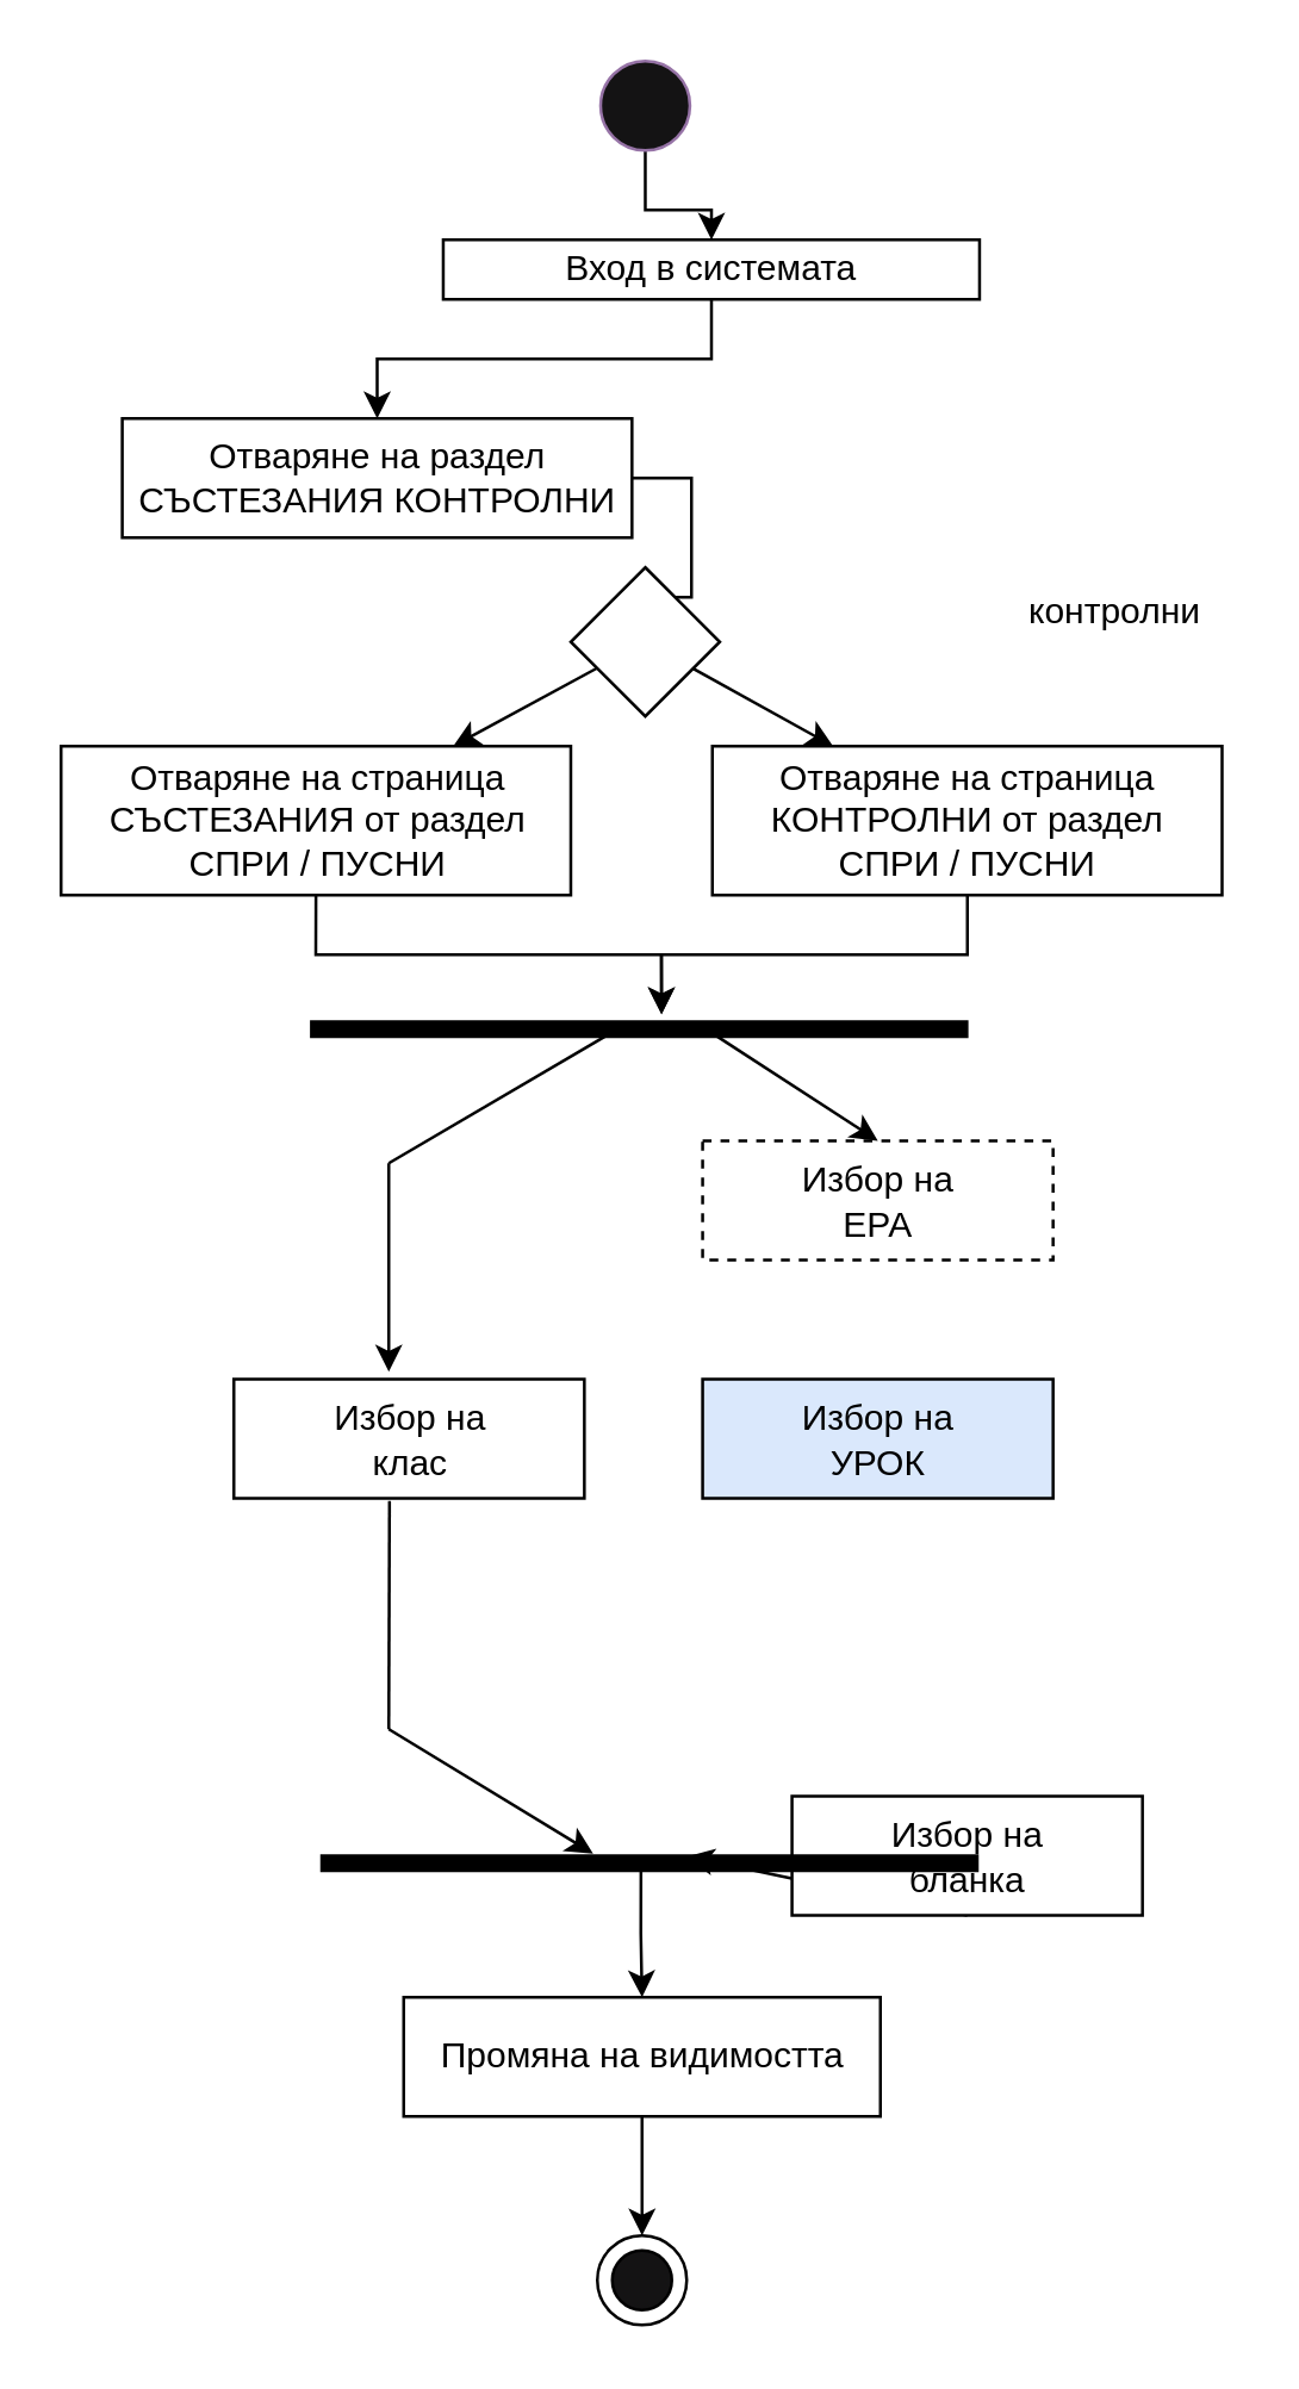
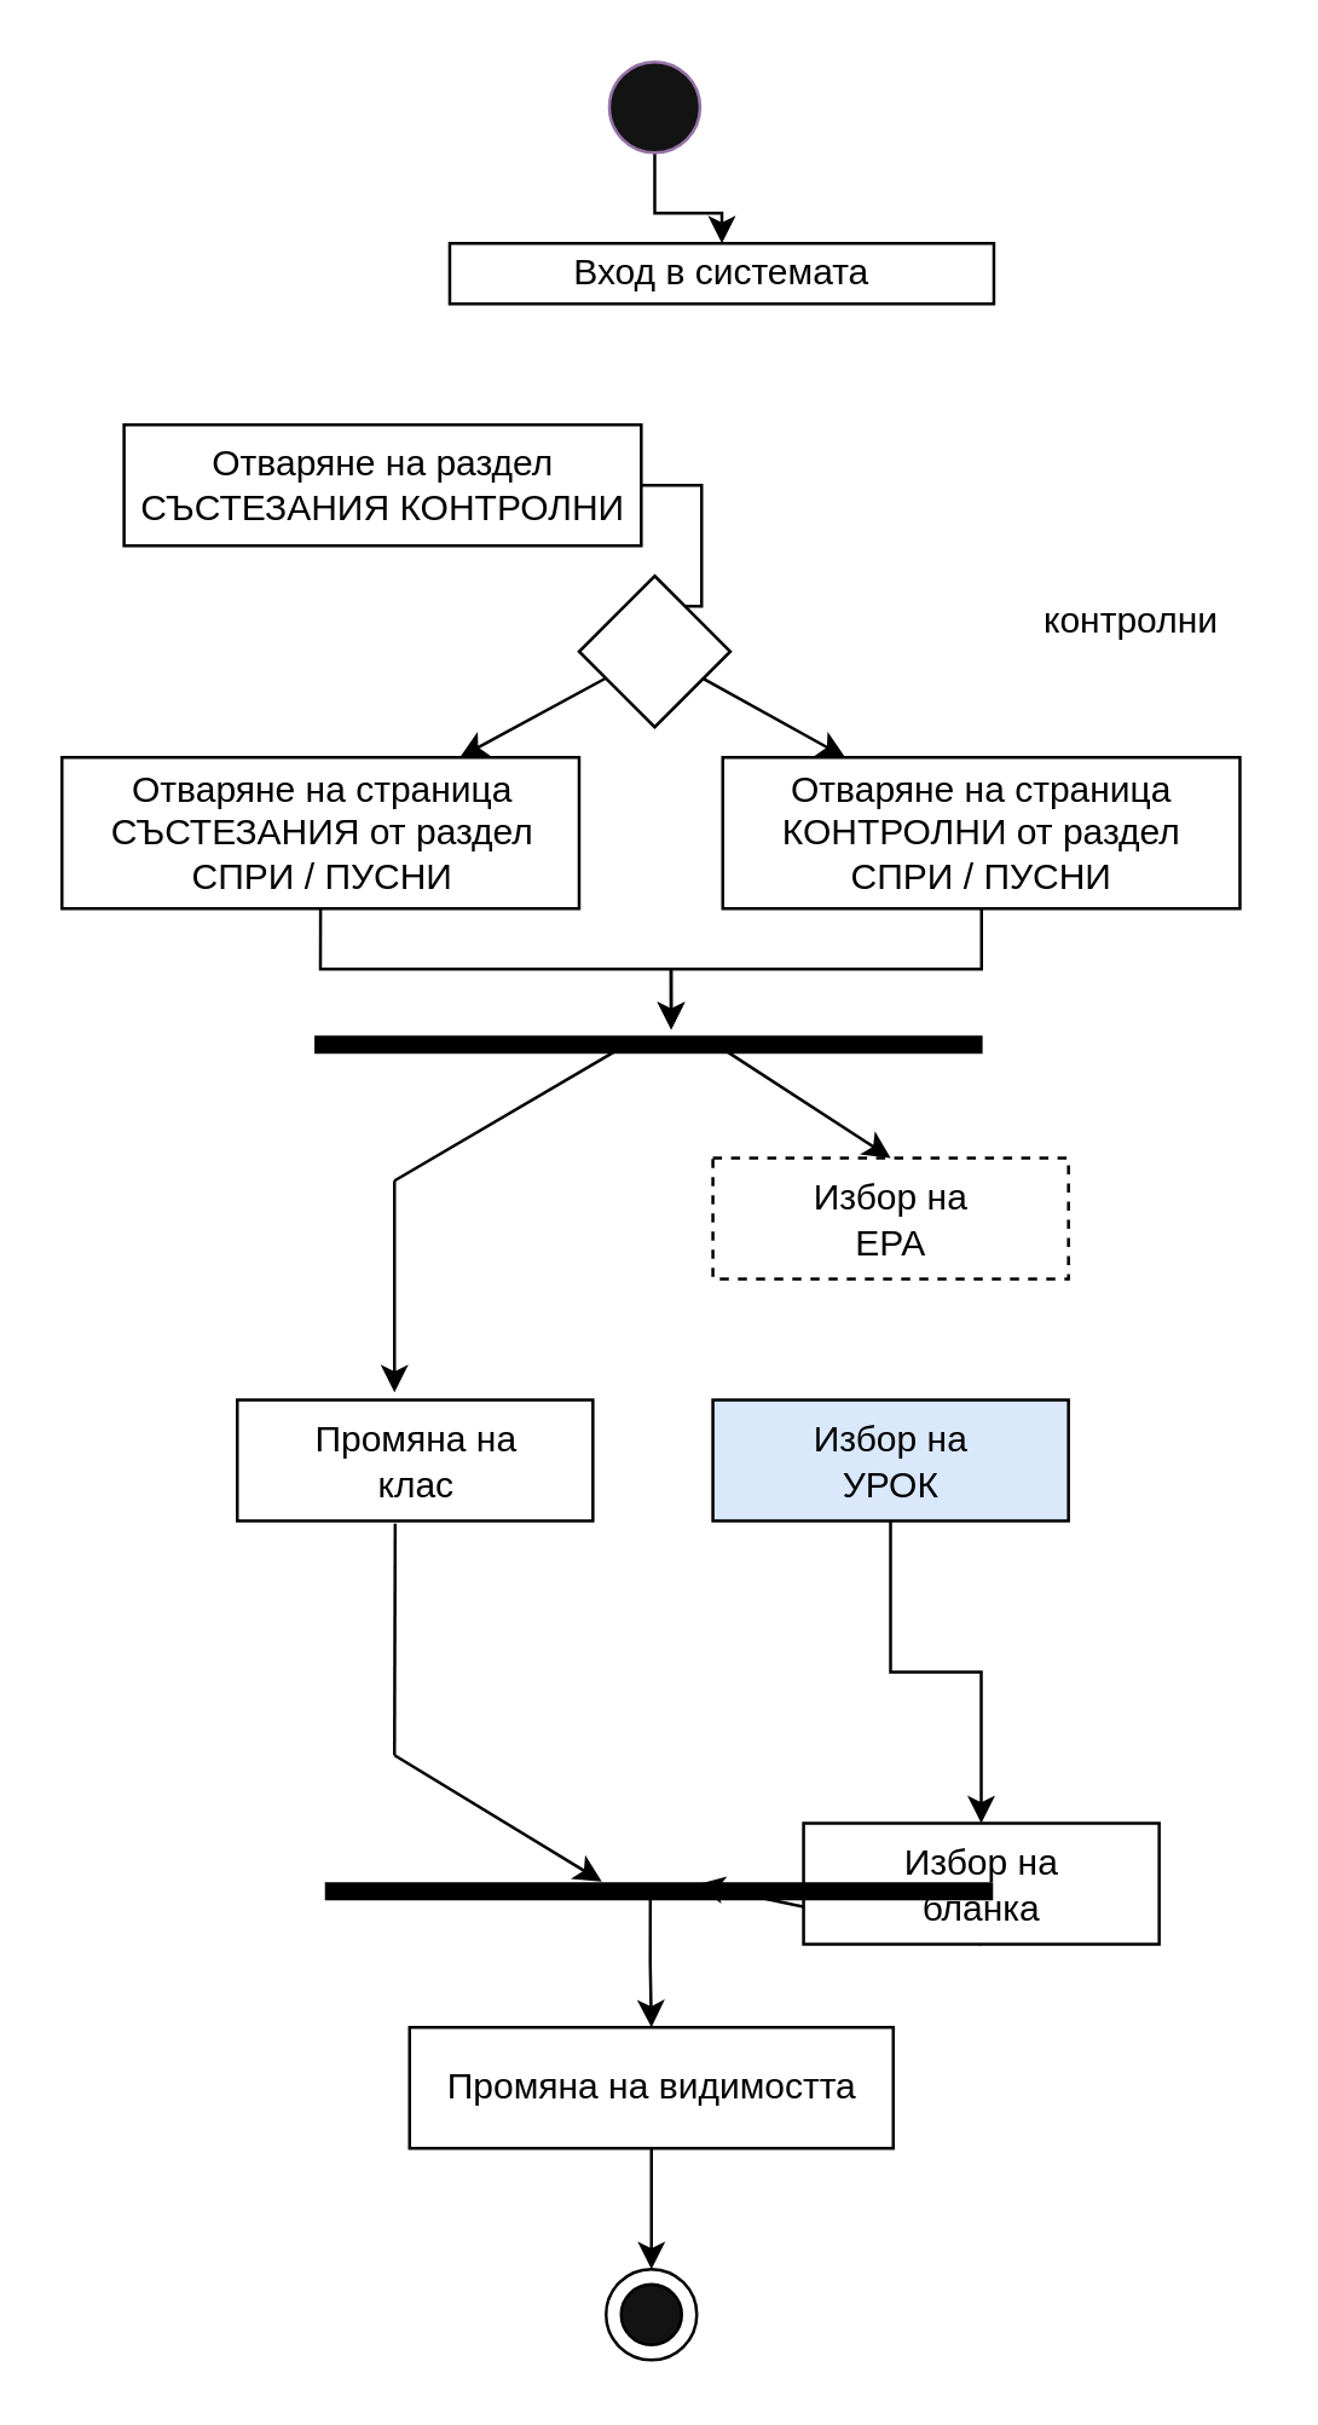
- <mxCell id="4" style="edgeStyle=orthogonalEdgeStyle;rounded=0;orthogonalLoop=1;jettySize=auto;html=1;" parent="1" source="5" target="7" edge="1"><mxGeometry relative="1" as="geometry" /></mxCell>
- <mxCell id="28" value="Избор на&lt;br&gt;клас" style="html=1;dashed=0;whitespace=wrap;" vertex="1" parent="1"><mxGeometry x="78" y="462.5" width="117.64" height="40" as="geometry" /></mxCell>
+ <mxCell id="28" value="Промяна на&lt;br&gt;клас" style="html=1;dashed=0;whitespace=wrap;" vertex="1" parent="1"><mxGeometry x="78" y="462.5" width="117.64" height="40" as="geometry" /></mxCell>
+ <mxCell id="9" style="edgeStyle=orthogonalEdgeStyle;rounded=0;orthogonalLoop=1;jettySize=auto;html=1;" edge="1" parent="1" source="10" target="27"><mxGeometry relative="1" as="geometry" /></mxCell>
